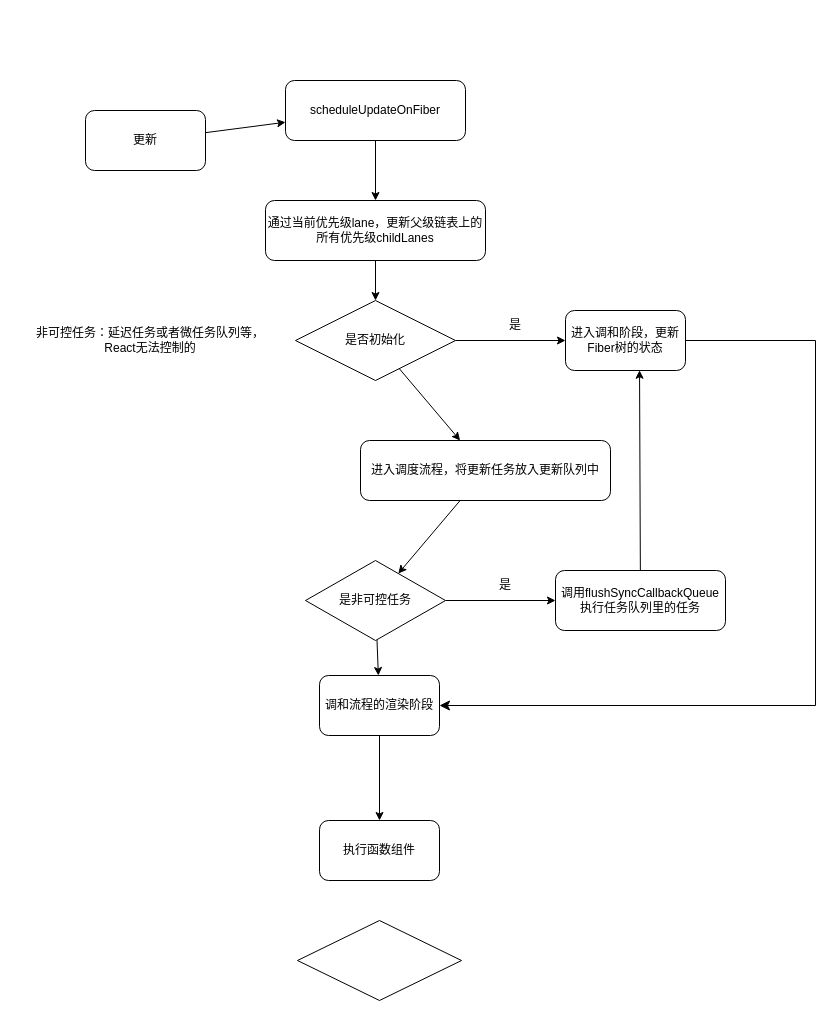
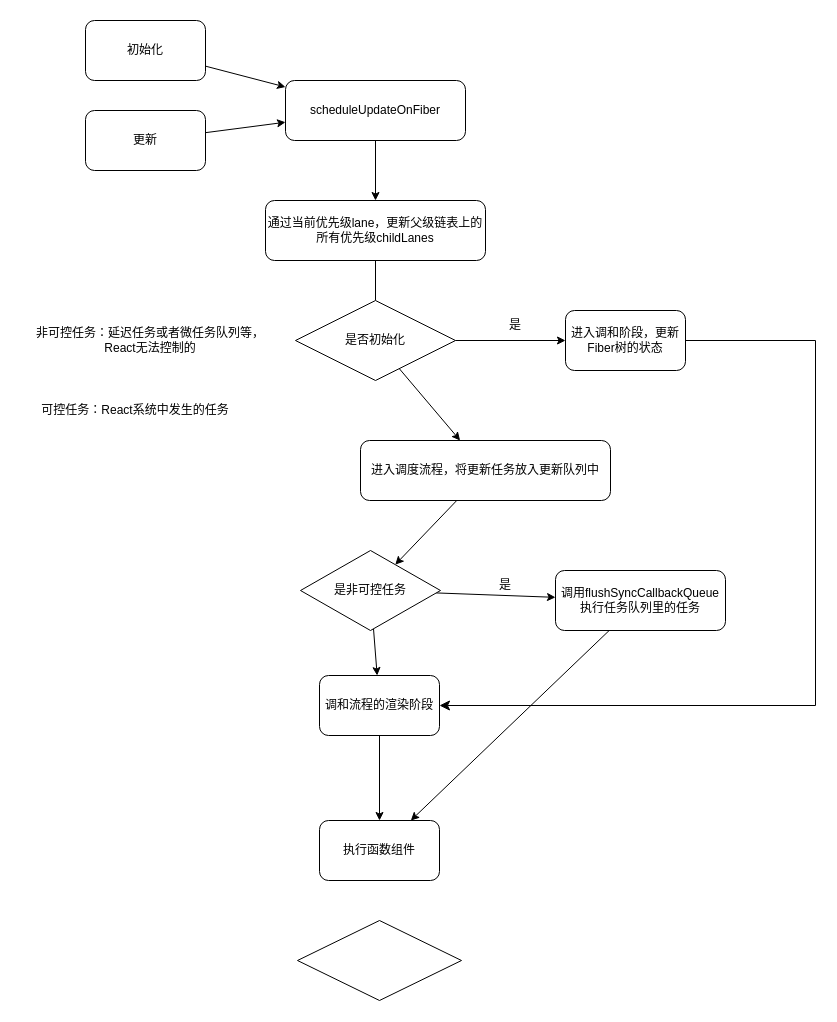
+ <mxCell id="5" value="初始化" style="rounded=1;whiteSpace=wrap;html=1;" vertex="1" parent="1"><mxGeometry x="85" width="120" height="60" as="geometry" y="20" /></mxCell>
+ <mxCell id="4" value="" style="edgeStyle=none;html=1;" edge="1" parent="1" source="5" target="9"><mxGeometry relative="1" as="geometry" /></mxCell>
- <mxCell id="2" value="" style="edgeStyle=none;html=1;" edge="1" parent="1" source="3" target="12"><mxGeometry relative="1" as="geometry" /></mxCell>
+ <mxCell id="2" value="" style="edgeStyle=none;html=1;endArrow=none;" edge="1" parent="1" source="3" target="12"><mxGeometry relative="1" as="geometry" /></mxCell>
+ <mxCell id="23" value="可控任务：React系统中发生的任务" style="text;html=1;strokeColor=none;fillColor=none;align=center;verticalAlign=middle;whiteSpace=wrap;rounded=0;" vertex="1" parent="1"><mxGeometry x="20" y="380" width="230" height="60" as="geometry" /></mxCell>
- <mxCell id="20" value="" style="edgeStyle=none;html=1;entryX=0.617;entryY=0.996;entryDx=0;entryDy=0;entryPerimeter=0;" edge="1" parent="1" source="21" target="13"><mxGeometry relative="1" as="geometry"><mxPoint x="640" y="490" as="targetPoint" /></mxGeometry></mxCell>
+ <mxCell id="20" value="" style="edgeStyle=none;html=1;" edge="1" parent="1" source="21" target="28"><mxGeometry relative="1" as="geometry"><mxPoint x="640" y="490" as="targetPoint" /></mxGeometry></mxCell>
- <mxCell id="19" value="是非可控任务" style="rhombus;whiteSpace=wrap;html=1;" vertex="1" parent="1"><mxGeometry x="305" y="560" width="140" height="80" as="geometry" /></mxCell>
+ <mxCell id="19" value="是非可控任务" style="rhombus;whiteSpace=wrap;html=1;" vertex="1" parent="1"><mxGeometry x="300" y="550" width="140" height="80" as="geometry" /></mxCell>
